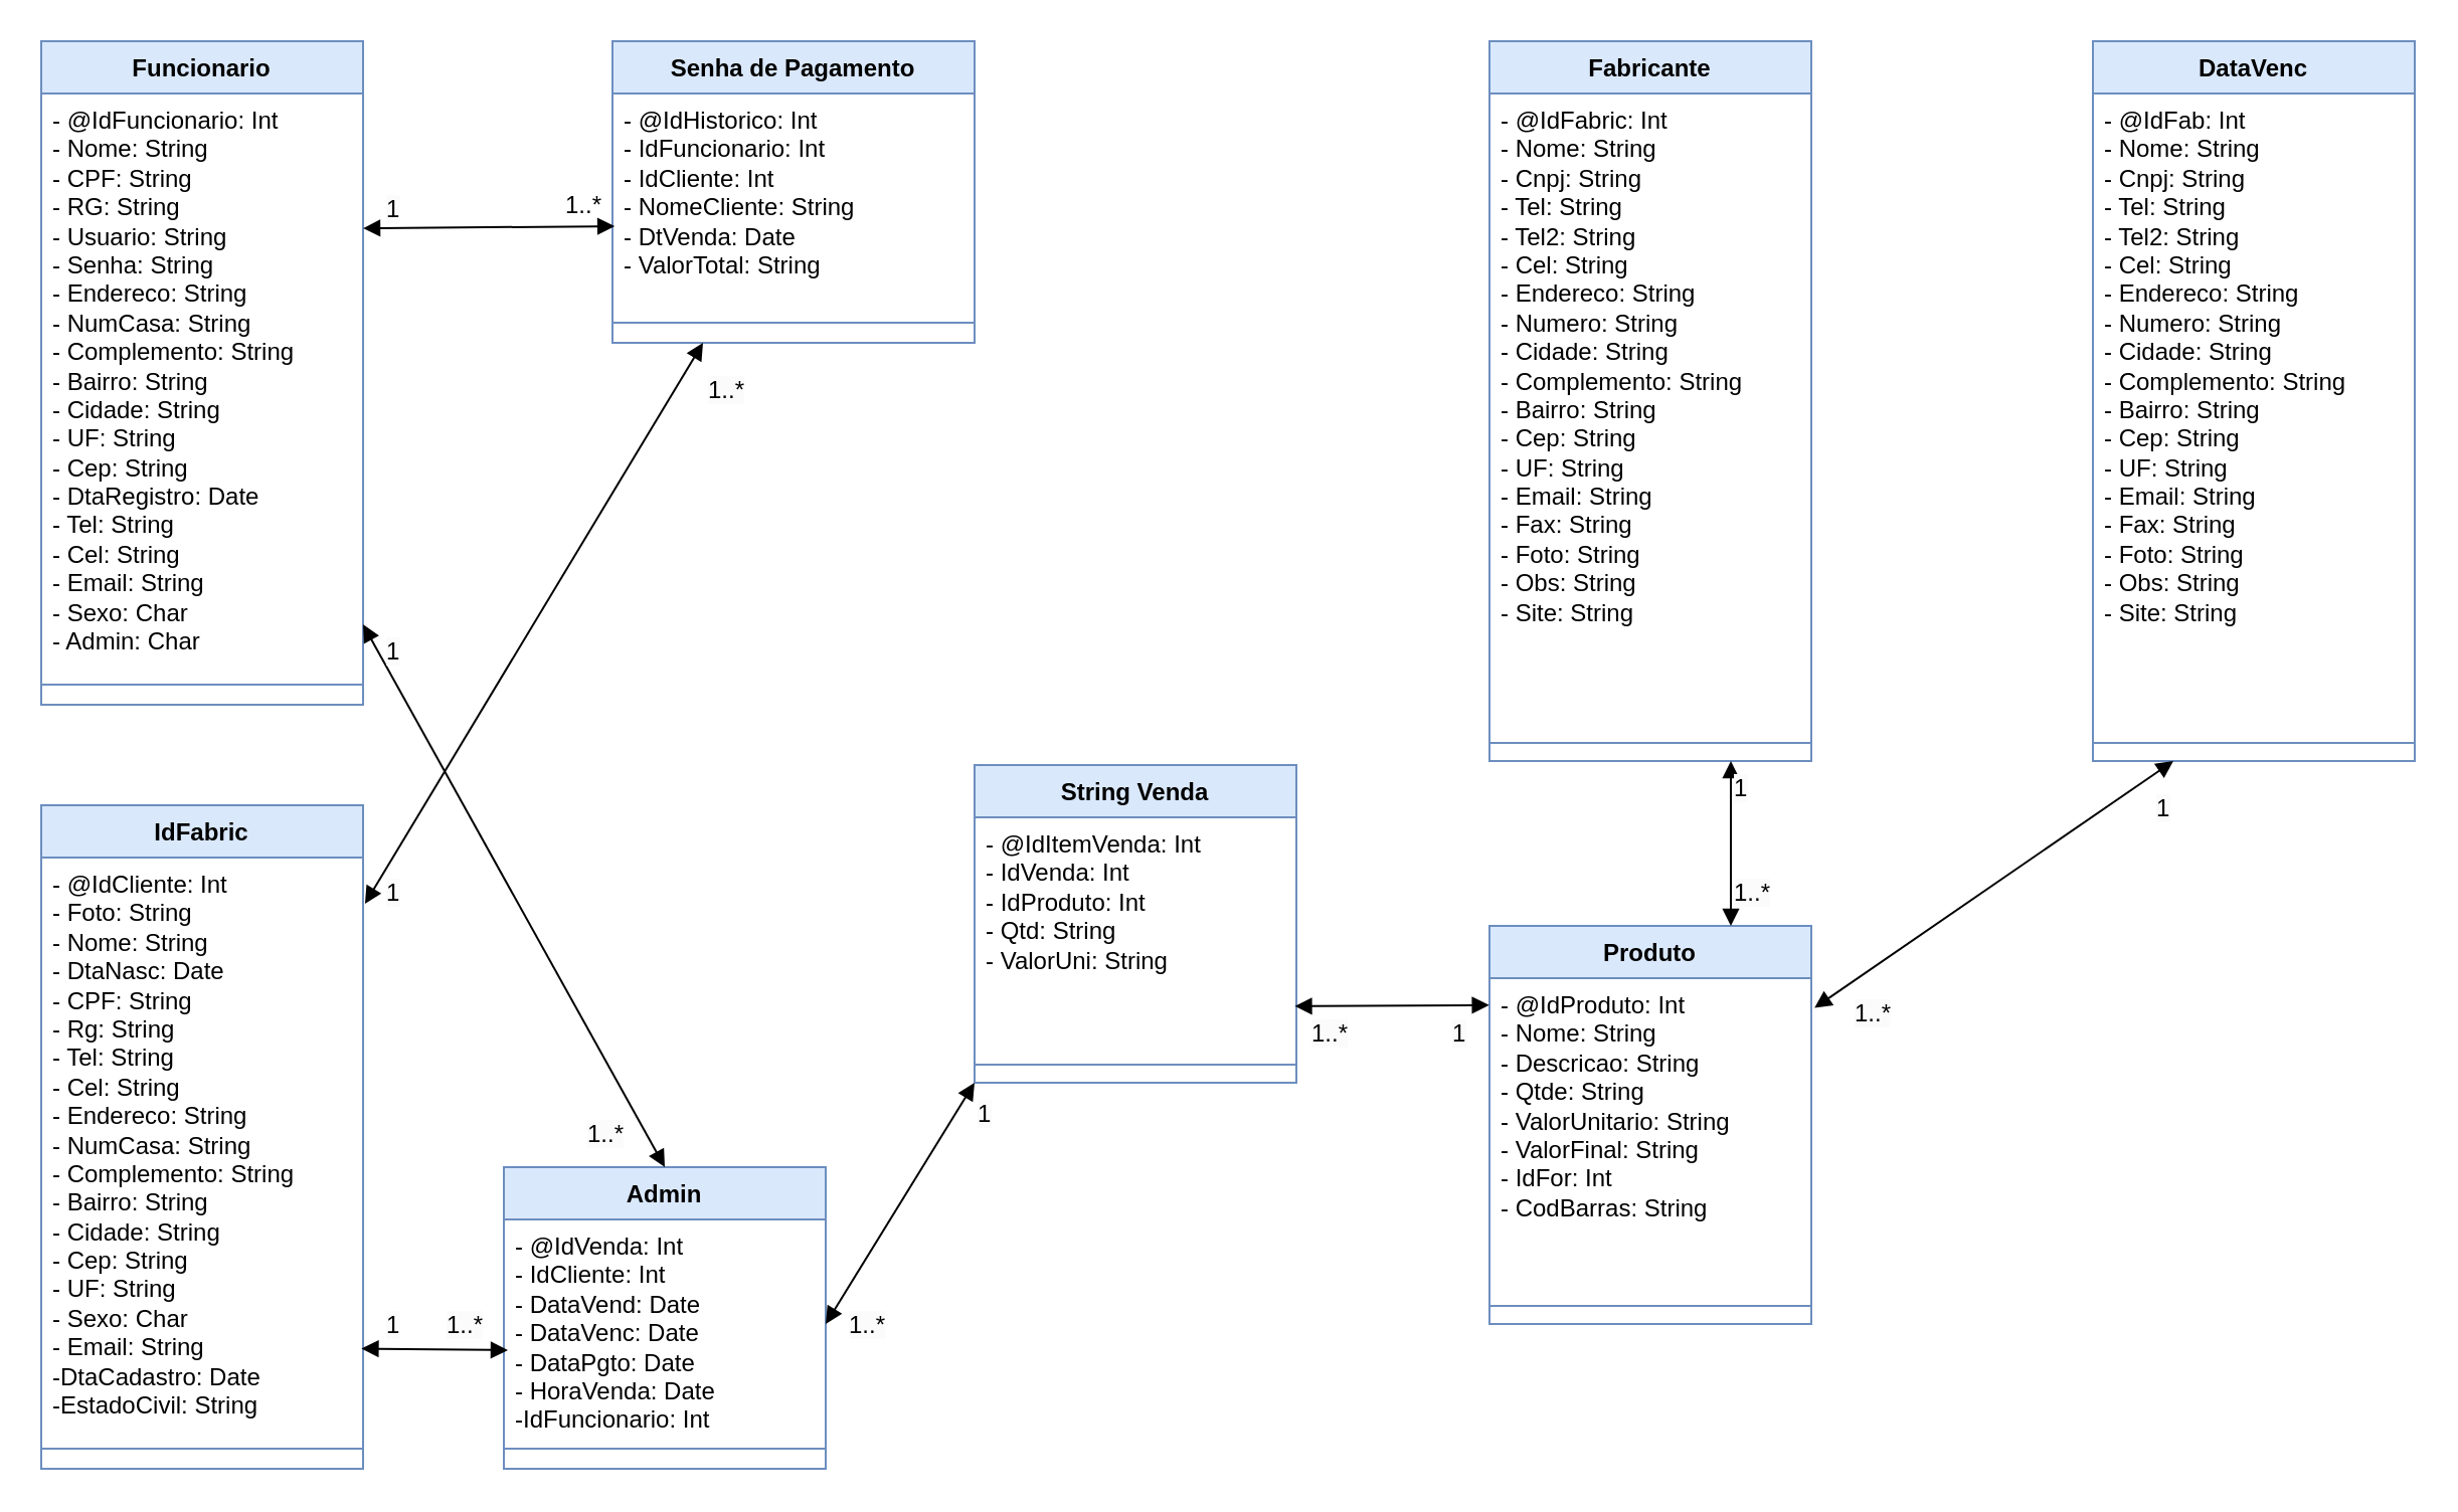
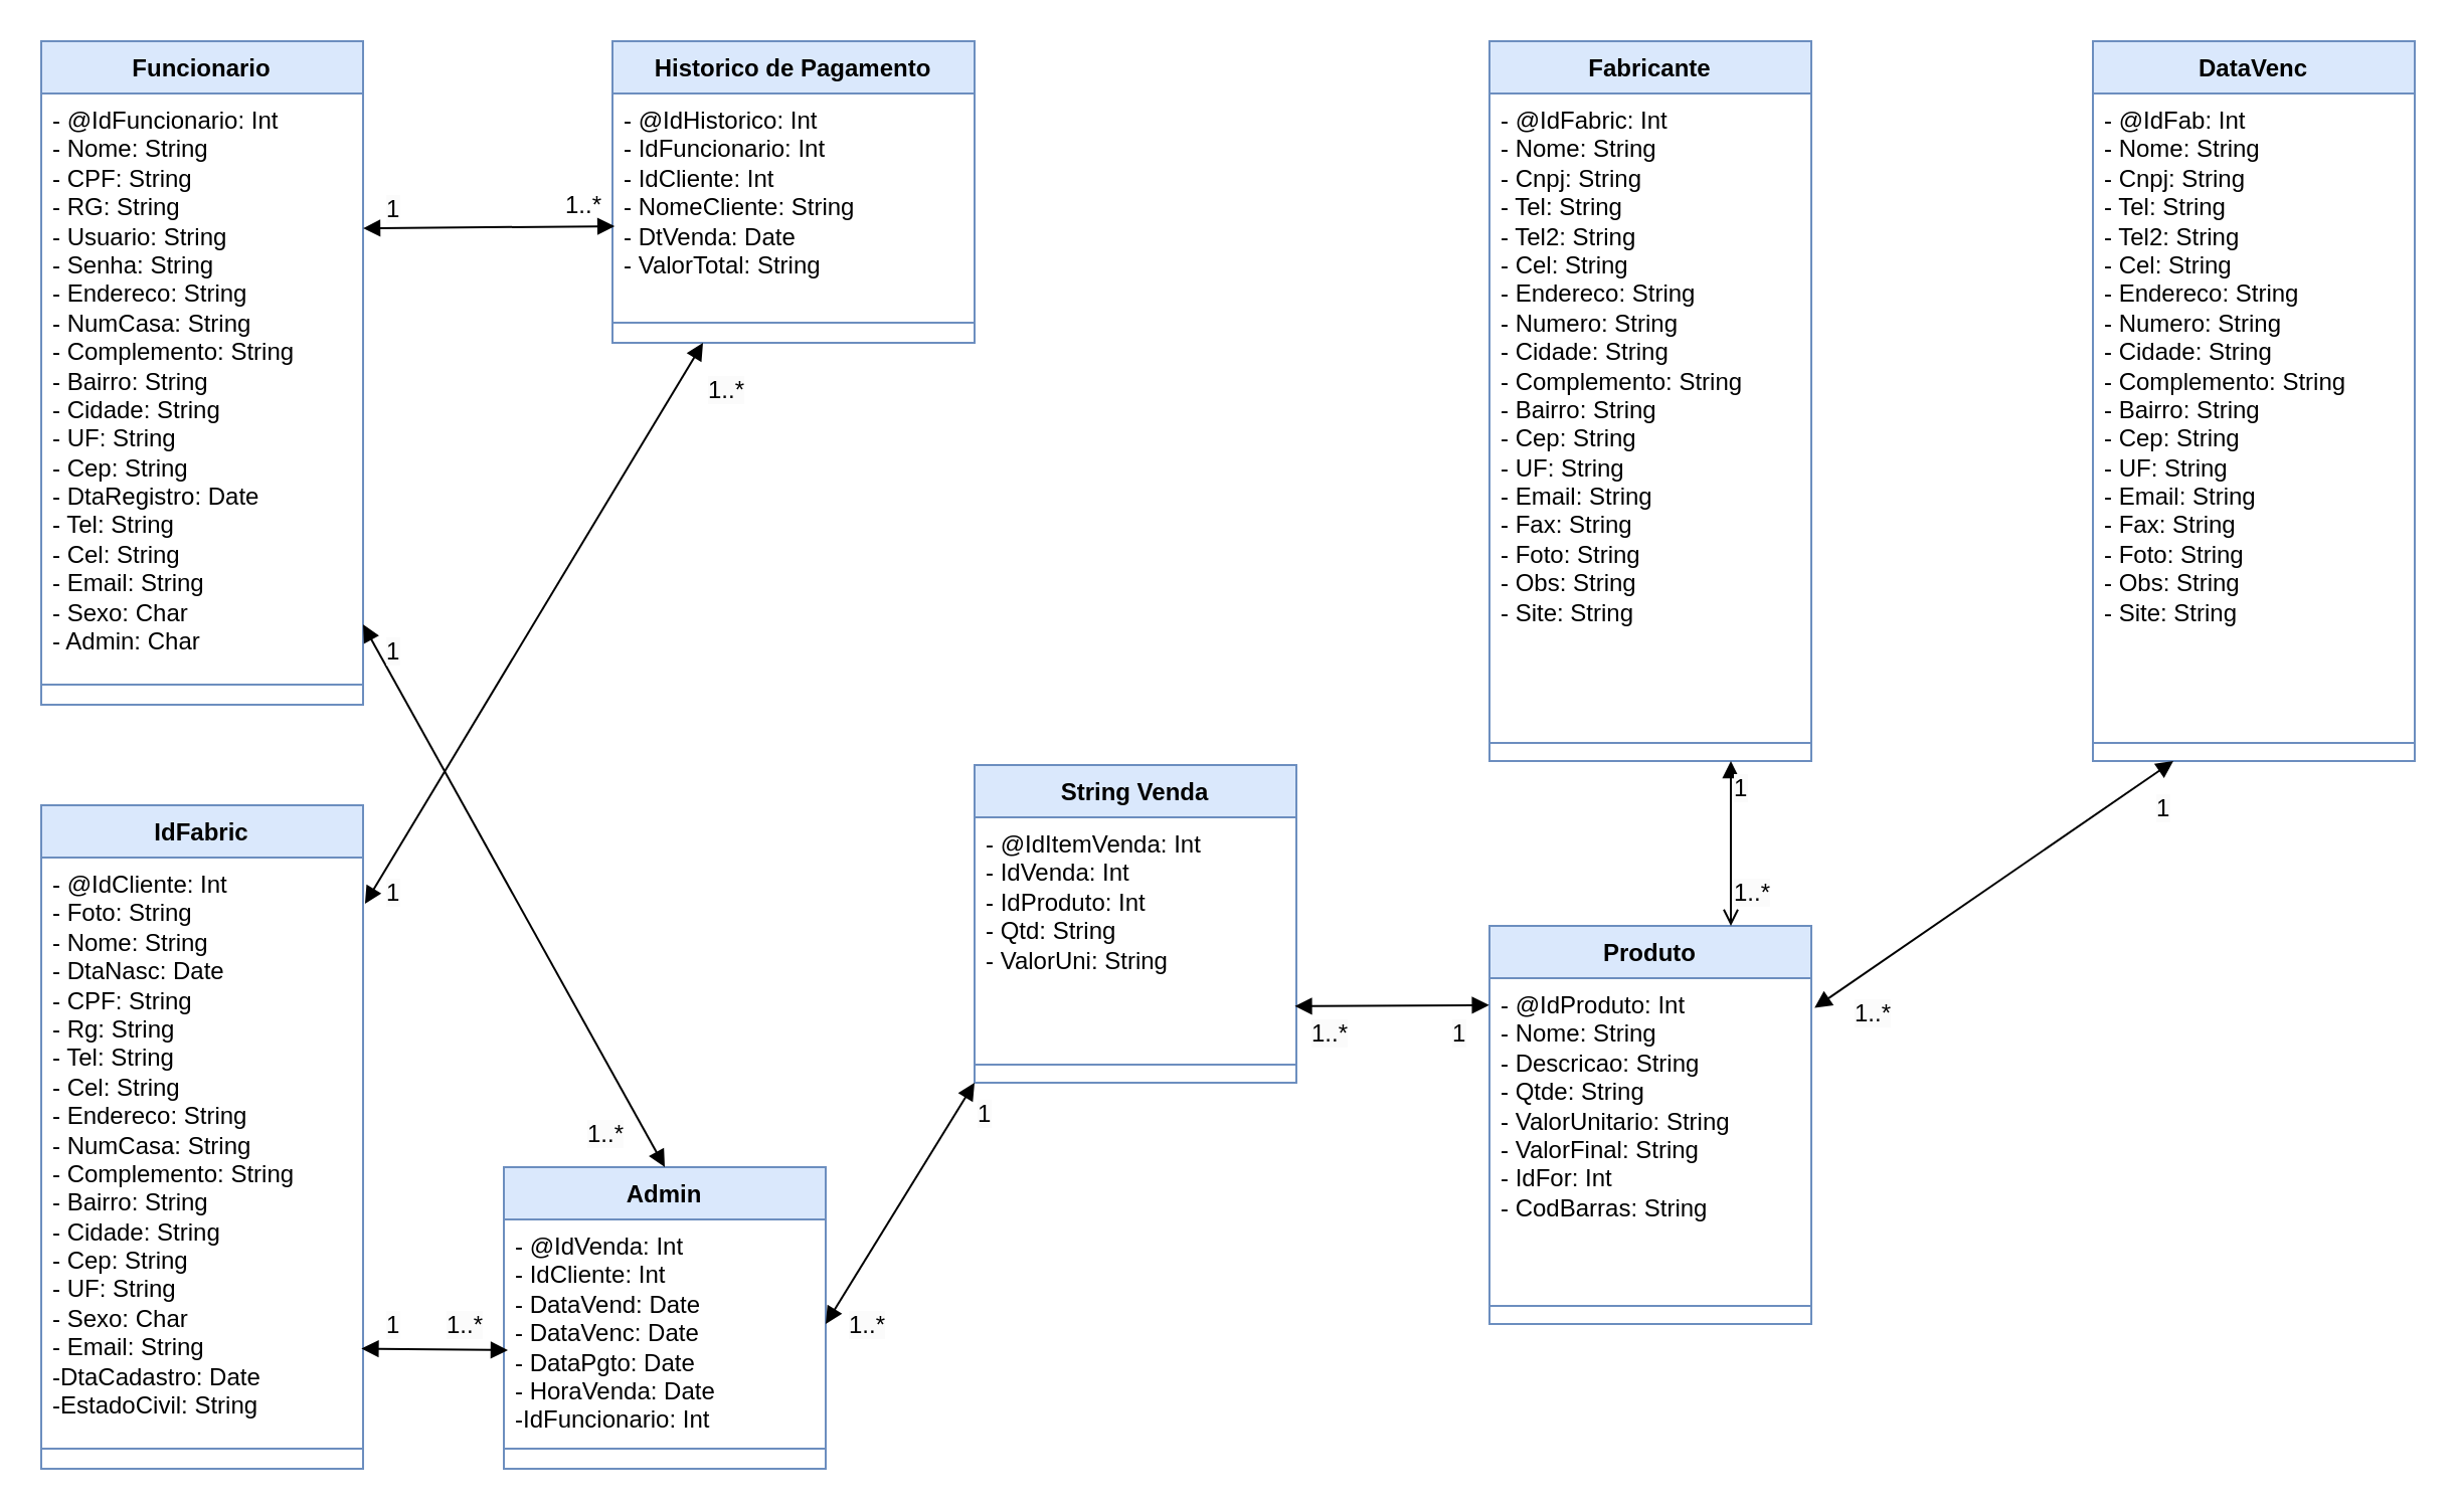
- <mxCell id="5" value="Senha de Pagamento" style="swimlane;fontStyle=1;align=center;verticalAlign=top;childLayout=stackLayout;horizontal=1;startSize=26;horizontalStack=0;resizeParent=1;resizeParentMax=0;resizeLast=0;collapsible=1;marginBottom=0;whiteSpace=wrap;html=1;fillColor=#dae8fc;strokeColor=#6c8ebf;" vertex="1" parent="1"><mxGeometry x="304" y="20" width="180" height="150" as="geometry" /></mxCell>
+ <mxCell id="5" value="Historico de Pagamento" style="swimlane;fontStyle=1;align=center;verticalAlign=top;childLayout=stackLayout;horizontal=1;startSize=26;horizontalStack=0;resizeParent=1;resizeParentMax=0;resizeLast=0;collapsible=1;marginBottom=0;whiteSpace=wrap;html=1;fillColor=#dae8fc;strokeColor=#6c8ebf;" vertex="1" parent="1"><mxGeometry x="304" y="20" width="180" height="150" as="geometry" /></mxCell>
- <mxCell id="32" value="" style="endArrow=block;startArrow=block;endFill=1;startFill=1;html=1;rounded=0;exitX=0.75;exitY=1;exitDx=0;exitDy=0;entryX=0.75;entryY=0;entryDx=0;entryDy=0;" edge="1" parent="1" source="26" target="29"><mxGeometry width="160" relative="1" as="geometry"><mxPoint x="670" y="480" as="sourcePoint" /><mxPoint x="830" y="480" as="targetPoint" /></mxGeometry></mxCell>
+ <mxCell id="32" value="" style="endArrow=open;startArrow=block;endFill=1;startFill=1;html=1;rounded=0;exitX=0.75;exitY=1;exitDx=0;exitDy=0;entryX=0.75;entryY=0;entryDx=0;entryDy=0;" edge="1" parent="1" source="26" target="29"><mxGeometry width="160" relative="1" as="geometry"><mxPoint x="670" y="480" as="sourcePoint" /><mxPoint x="830" y="480" as="targetPoint" /></mxGeometry></mxCell>
